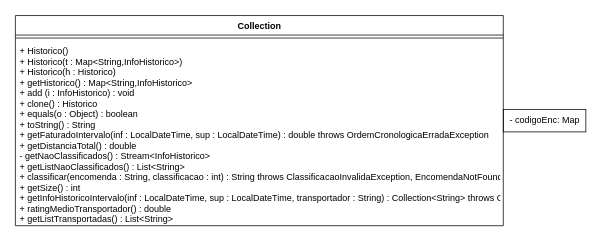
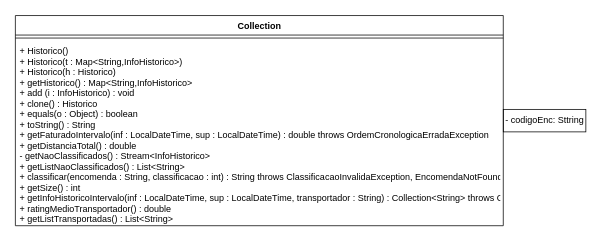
- <mxCell id="2" value="- codigoEnc: Map" style="html=1;fontFamily=Helvetica;" parent="1" vertex="1"><mxGeometry x="670" y="145" width="110" height="30" as="geometry" /></mxCell>
+ <mxCell id="2" value="- codigoEnc: Sttring" style="html=1;fontFamily=Helvetica;" parent="1" vertex="1"><mxGeometry x="670" y="145" width="110" height="30" as="geometry" /></mxCell>
